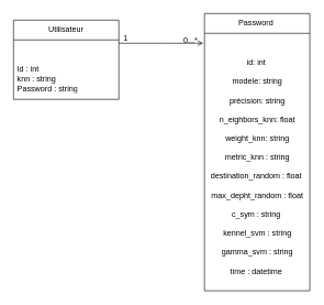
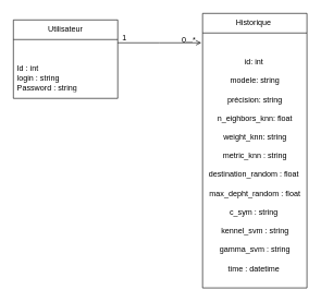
- <mxCell id="7" value="Password&amp;nbsp;" style="swimlane;fontStyle=0;childLayout=stackLayout;horizontal=1;startSize=30;horizontalStack=0;resizeParent=1;resizeParentMax=0;resizeLast=0;collapsible=1;marginBottom=0;whiteSpace=wrap;html=1;" parent="1" vertex="1"><mxGeometry x="310" y="20" width="160" height="420" as="geometry" /></mxCell>
+ <mxCell id="7" value="Historique&amp;nbsp;" style="swimlane;fontStyle=0;childLayout=stackLayout;horizontal=1;startSize=30;horizontalStack=0;resizeParent=1;resizeParentMax=0;resizeLast=0;collapsible=1;marginBottom=0;whiteSpace=wrap;html=1;" parent="1" vertex="1"><mxGeometry x="310" y="20" width="160" height="420" as="geometry" /></mxCell>
- <mxCell id="5" value="&lt;div&gt;&lt;br&gt;&lt;/div&gt;&lt;div&gt;&lt;br&gt;&lt;/div&gt;&lt;div&gt;Id : int&lt;/div&gt;knn : string&lt;div&gt;Password : string&lt;br&gt;&lt;/div&gt;" style="text;strokeColor=none;fillColor=none;align=left;verticalAlign=middle;spacingLeft=4;spacingRight=4;overflow=hidden;points=[[0,0.5],[1,0.5]];portConstraint=eastwest;rotatable=0;whiteSpace=wrap;html=1;" parent="4" vertex="1"><mxGeometry y="30" width="160" height="90" as="geometry" /></mxCell>
+ <mxCell id="5" value="&lt;div&gt;&lt;br&gt;&lt;/div&gt;&lt;div&gt;&lt;br&gt;&lt;/div&gt;&lt;div&gt;Id : int&lt;/div&gt;login : string&lt;div&gt;Password : string&lt;br&gt;&lt;/div&gt;" style="text;strokeColor=none;fillColor=none;align=left;verticalAlign=middle;spacingLeft=4;spacingRight=4;overflow=hidden;points=[[0,0.5],[1,0.5]];portConstraint=eastwest;rotatable=0;whiteSpace=wrap;html=1;" parent="4" vertex="1"><mxGeometry y="30" width="160" height="90" as="geometry" /></mxCell>
